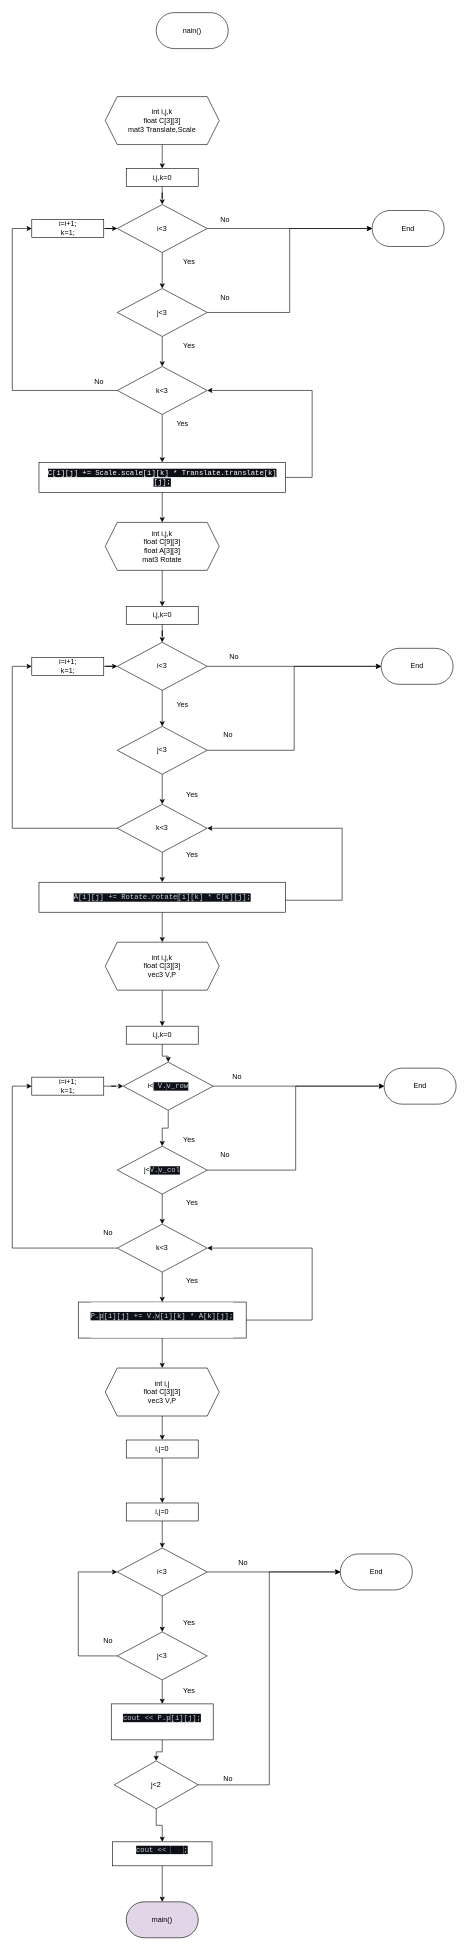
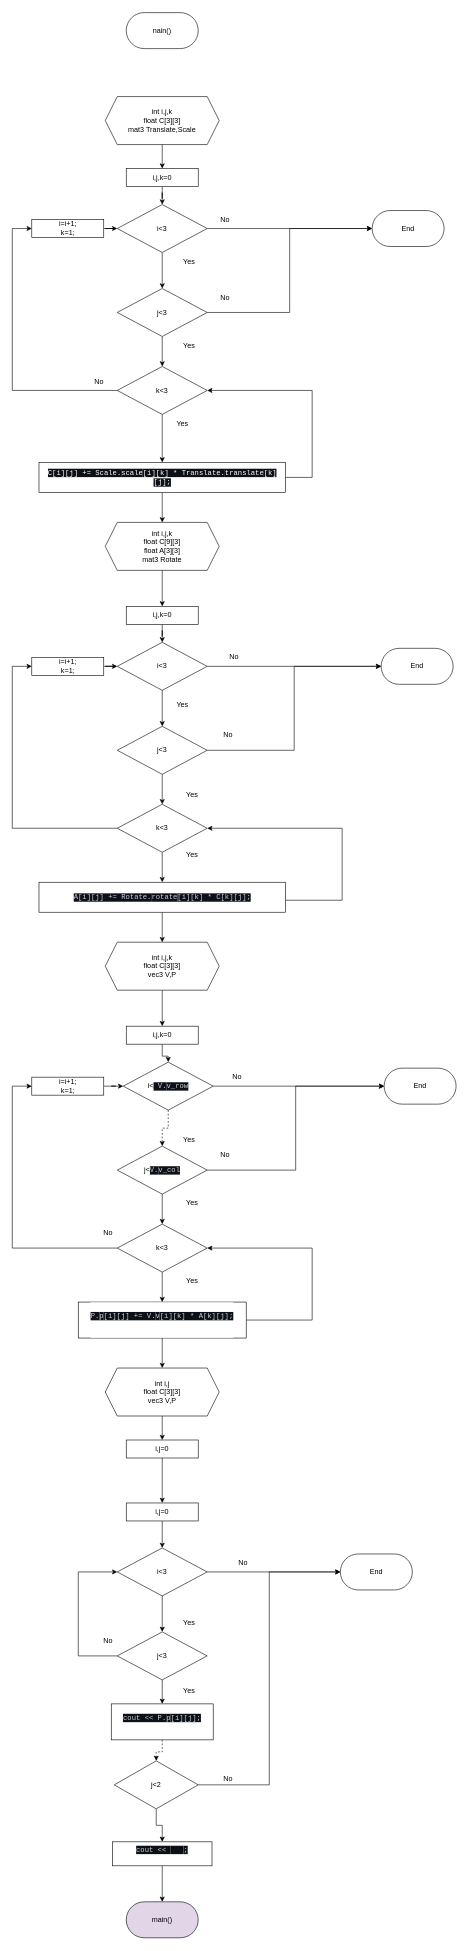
- <mxCell id="4" value="nain()" style="rounded=1;whiteSpace=wrap;html=1;arcSize=50;" parent="1" vertex="1"><mxGeometry x="260" y="20" width="120" height="60" as="geometry" /></mxCell>
+ <mxCell id="4" value="nain()" style="rounded=1;whiteSpace=wrap;html=1;arcSize=50;" parent="1" vertex="1"><mxGeometry x="210" y="20" width="120" height="60" as="geometry" /></mxCell>
- <mxCell id="49" style="edgeStyle=orthogonalEdgeStyle;rounded=0;orthogonalLoop=1;jettySize=auto;html=1;" parent="1" source="50" target="54" edge="1"><mxGeometry relative="1" as="geometry"><mxPoint x="270" y="1895" as="targetPoint" /></mxGeometry></mxCell>
+ <mxCell id="49" style="edgeStyle=orthogonalEdgeStyle;rounded=0;orthogonalLoop=1;jettySize=auto;html=1;dashed=1;" parent="1" source="50" target="54" edge="1"><mxGeometry relative="1" as="geometry"><mxPoint x="270" y="1895" as="targetPoint" /></mxGeometry></mxCell>
- <mxCell id="86" style="edgeStyle=orthogonalEdgeStyle;rounded=0;orthogonalLoop=1;jettySize=auto;html=1;" parent="1" source="87" target="98" edge="1"><mxGeometry relative="1" as="geometry" /></mxCell>
+ <mxCell id="86" style="edgeStyle=orthogonalEdgeStyle;rounded=0;orthogonalLoop=1;jettySize=auto;html=1;dashed=1;" parent="1" source="87" target="98" edge="1"><mxGeometry relative="1" as="geometry" /></mxCell>
